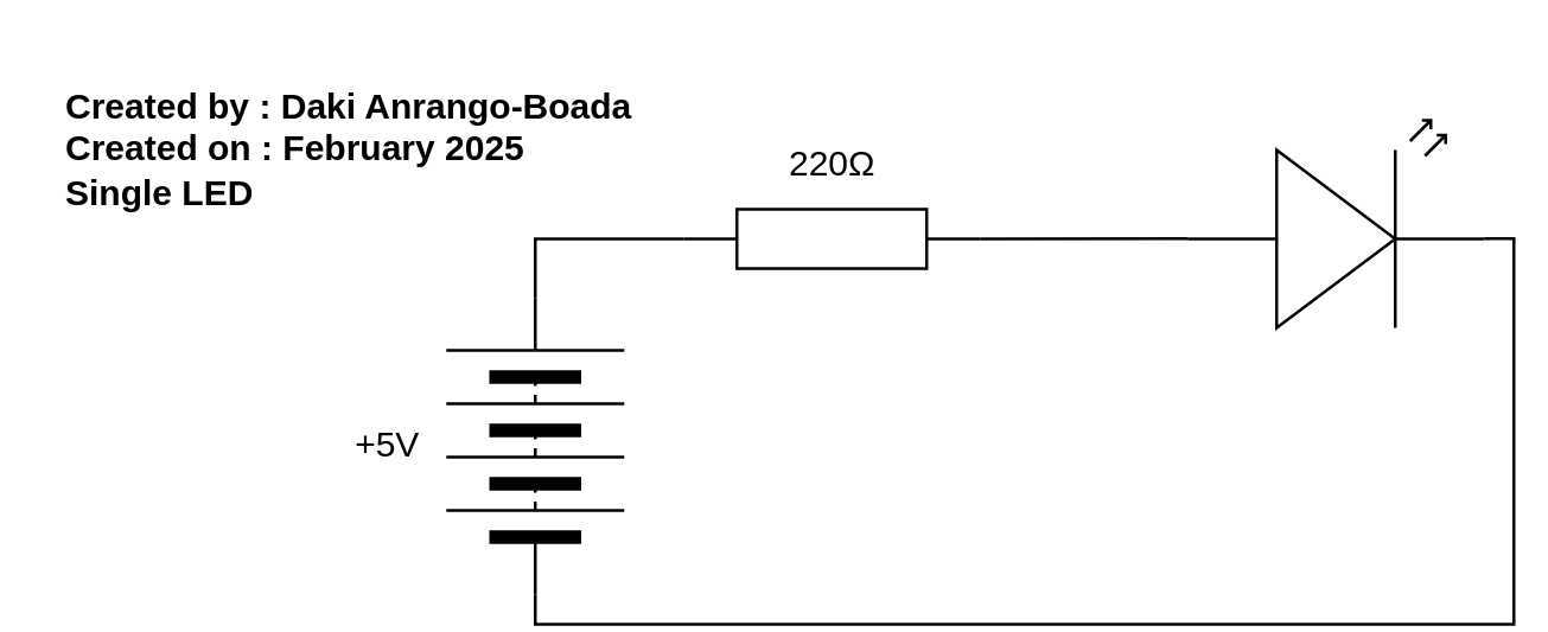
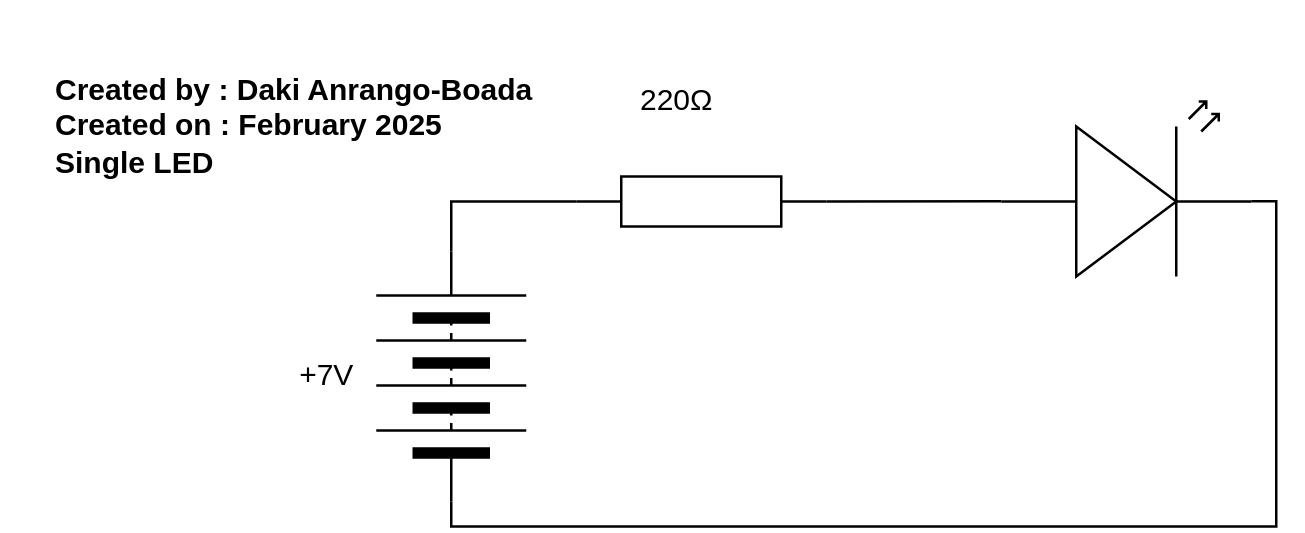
- <mxCell id="8" value="220Ω" style="text;html=1;align=center;verticalAlign=middle;resizable=0;points=[];autosize=1;strokeColor=none;fillColor=none;" vertex="1" parent="1"><mxGeometry x="255" y="40" width="50" height="30" as="geometry" /></mxCell>
+ <mxCell id="8" value="220Ω" style="text;html=1;align=center;verticalAlign=middle;resizable=0;points=[];autosize=1;strokeColor=none;fillColor=none;" vertex="1" parent="1"><mxGeometry x="245" y="25" width="50" height="30" as="geometry" /></mxCell>
- <mxCell id="9" value="+5V" style="text;html=1;align=center;verticalAlign=middle;resizable=0;points=[];autosize=1;strokeColor=none;fillColor=none;" vertex="1" parent="1"><mxGeometry x="105" y="135" width="50" height="30" as="geometry" /></mxCell>
+ <mxCell id="9" value="+7V" style="text;html=1;align=center;verticalAlign=middle;resizable=0;points=[];autosize=1;strokeColor=none;fillColor=none;" vertex="1" parent="1"><mxGeometry x="105" y="135" width="50" height="30" as="geometry" /></mxCell>
